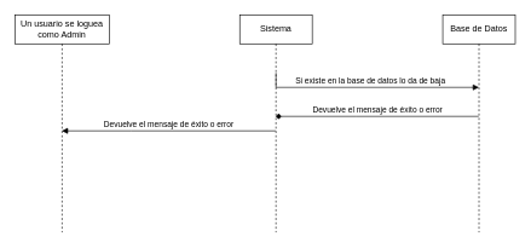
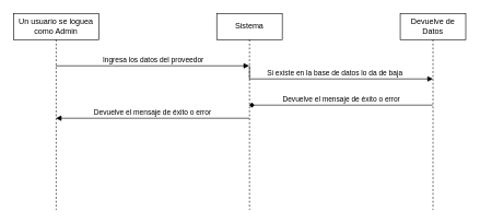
- <mxCell id="6" value="Base de Datos" style="shape=umlLifeline;perimeter=lifelinePerimeter;whiteSpace=wrap;html=1;container=0;dropTarget=0;collapsible=0;recursiveResize=0;outlineConnect=0;portConstraint=eastwest;newEdgeStyle={&quot;edgeStyle&quot;:&quot;elbowEdgeStyle&quot;,&quot;elbow&quot;:&quot;vertical&quot;,&quot;curved&quot;:0,&quot;rounded&quot;:0};" vertex="1" parent="1"><mxGeometry x="610" y="20" width="100" height="300" as="geometry" /></mxCell>
+ <mxCell id="6" value="Devuelve de Datos" style="shape=umlLifeline;perimeter=lifelinePerimeter;whiteSpace=wrap;html=1;container=0;dropTarget=0;collapsible=0;recursiveResize=0;outlineConnect=0;portConstraint=eastwest;newEdgeStyle={&quot;edgeStyle&quot;:&quot;elbowEdgeStyle&quot;,&quot;elbow&quot;:&quot;vertical&quot;,&quot;curved&quot;:0,&quot;rounded&quot;:0};" vertex="1" parent="1"><mxGeometry x="610" y="20" width="100" height="300" as="geometry" /></mxCell>
+ <mxCell id="4" value="Ingresa los datos del proveedor" style="html=1;verticalAlign=bottom;endArrow=block;edgeStyle=elbowEdgeStyle;elbow=vertical;curved=0;rounded=0;" parent="1" source="2" target="3" edge="1"><mxGeometry relative="1" as="geometry"><mxPoint x="90" y="100" as="sourcePoint" /><Array as="points"><mxPoint x="170" y="100" /></Array><mxPoint x="375" y="100" as="targetPoint" /></mxGeometry></mxCell>
